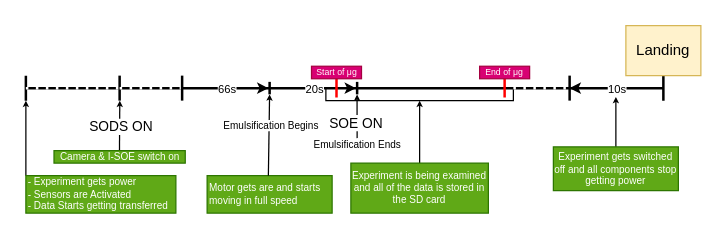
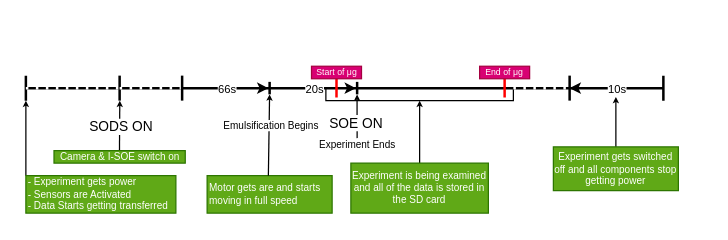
- <mxCell id="4" value="Landing" style="text;html=1;strokeColor=#d6b656;fillColor=#fff2cc;align=center;verticalAlign=middle;whiteSpace=wrap;rounded=0;" parent="1" vertex="1"><mxGeometry x="500" y="20" width="60" height="40" as="geometry" /></mxCell>
- <mxCell id="22" value="Emulsification Ends" style="text;html=1;strokeColor=none;fillColor=none;align=center;verticalAlign=middle;whiteSpace=wrap;rounded=0;fontSize=8;" parent="1" vertex="1"><mxGeometry x="247.5" y="110" width="75" height="10" as="geometry" /></mxCell>
+ <mxCell id="22" value="Experiment Ends" style="text;html=1;strokeColor=none;fillColor=none;align=center;verticalAlign=middle;whiteSpace=wrap;rounded=0;fontSize=8;" parent="1" vertex="1"><mxGeometry x="247.5" y="110" width="75" height="10" as="geometry" /></mxCell>
